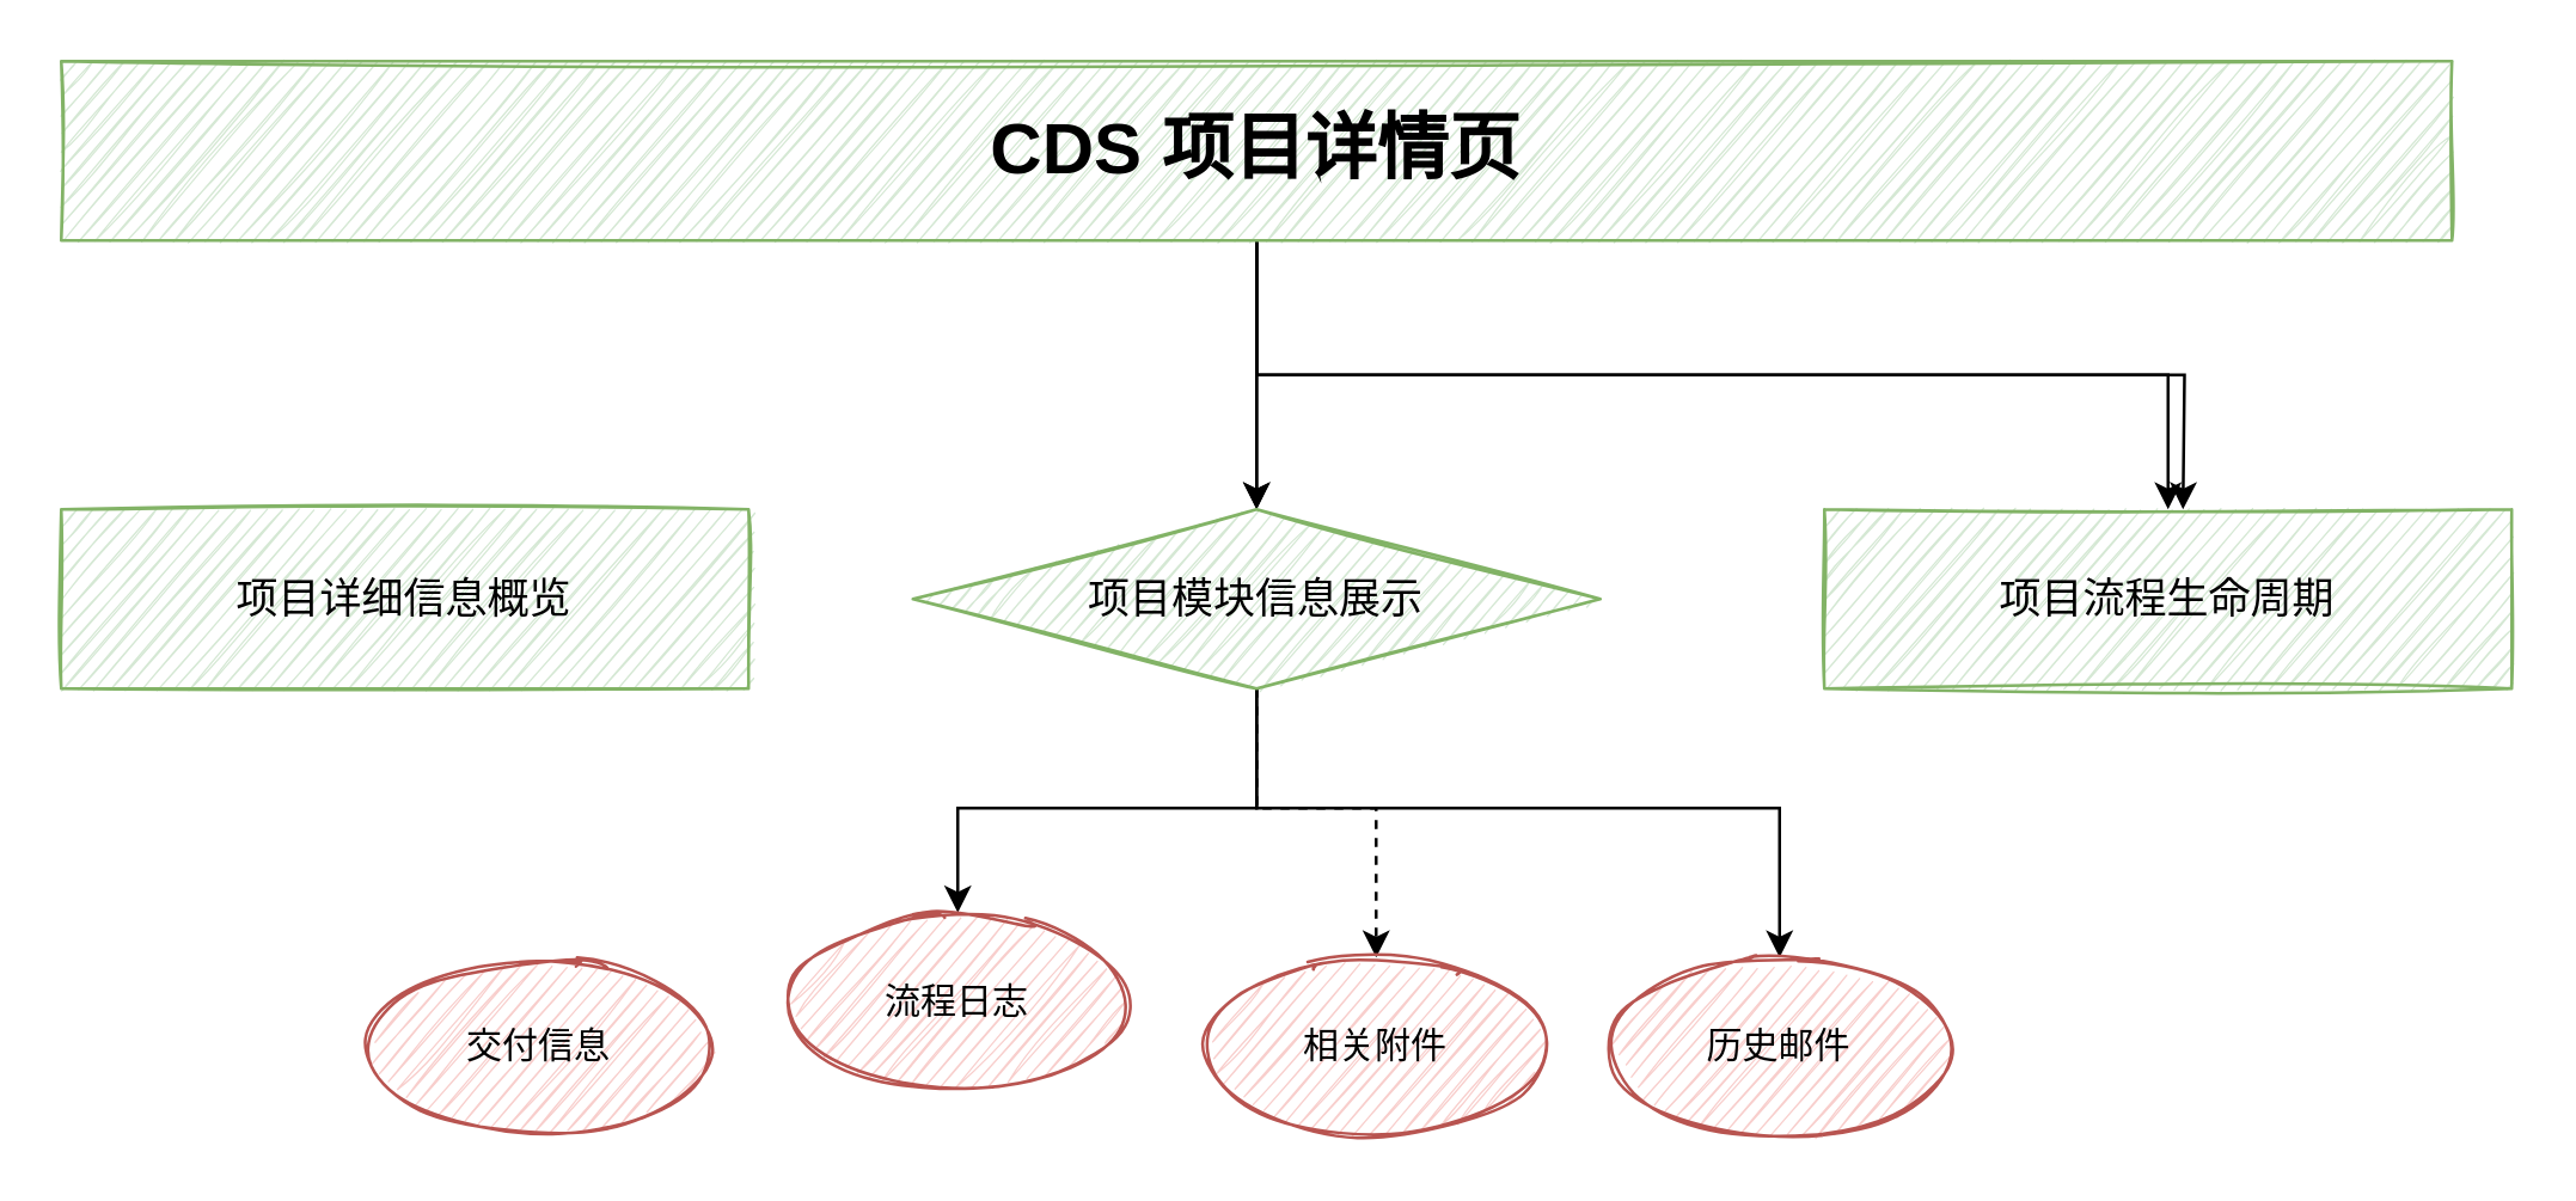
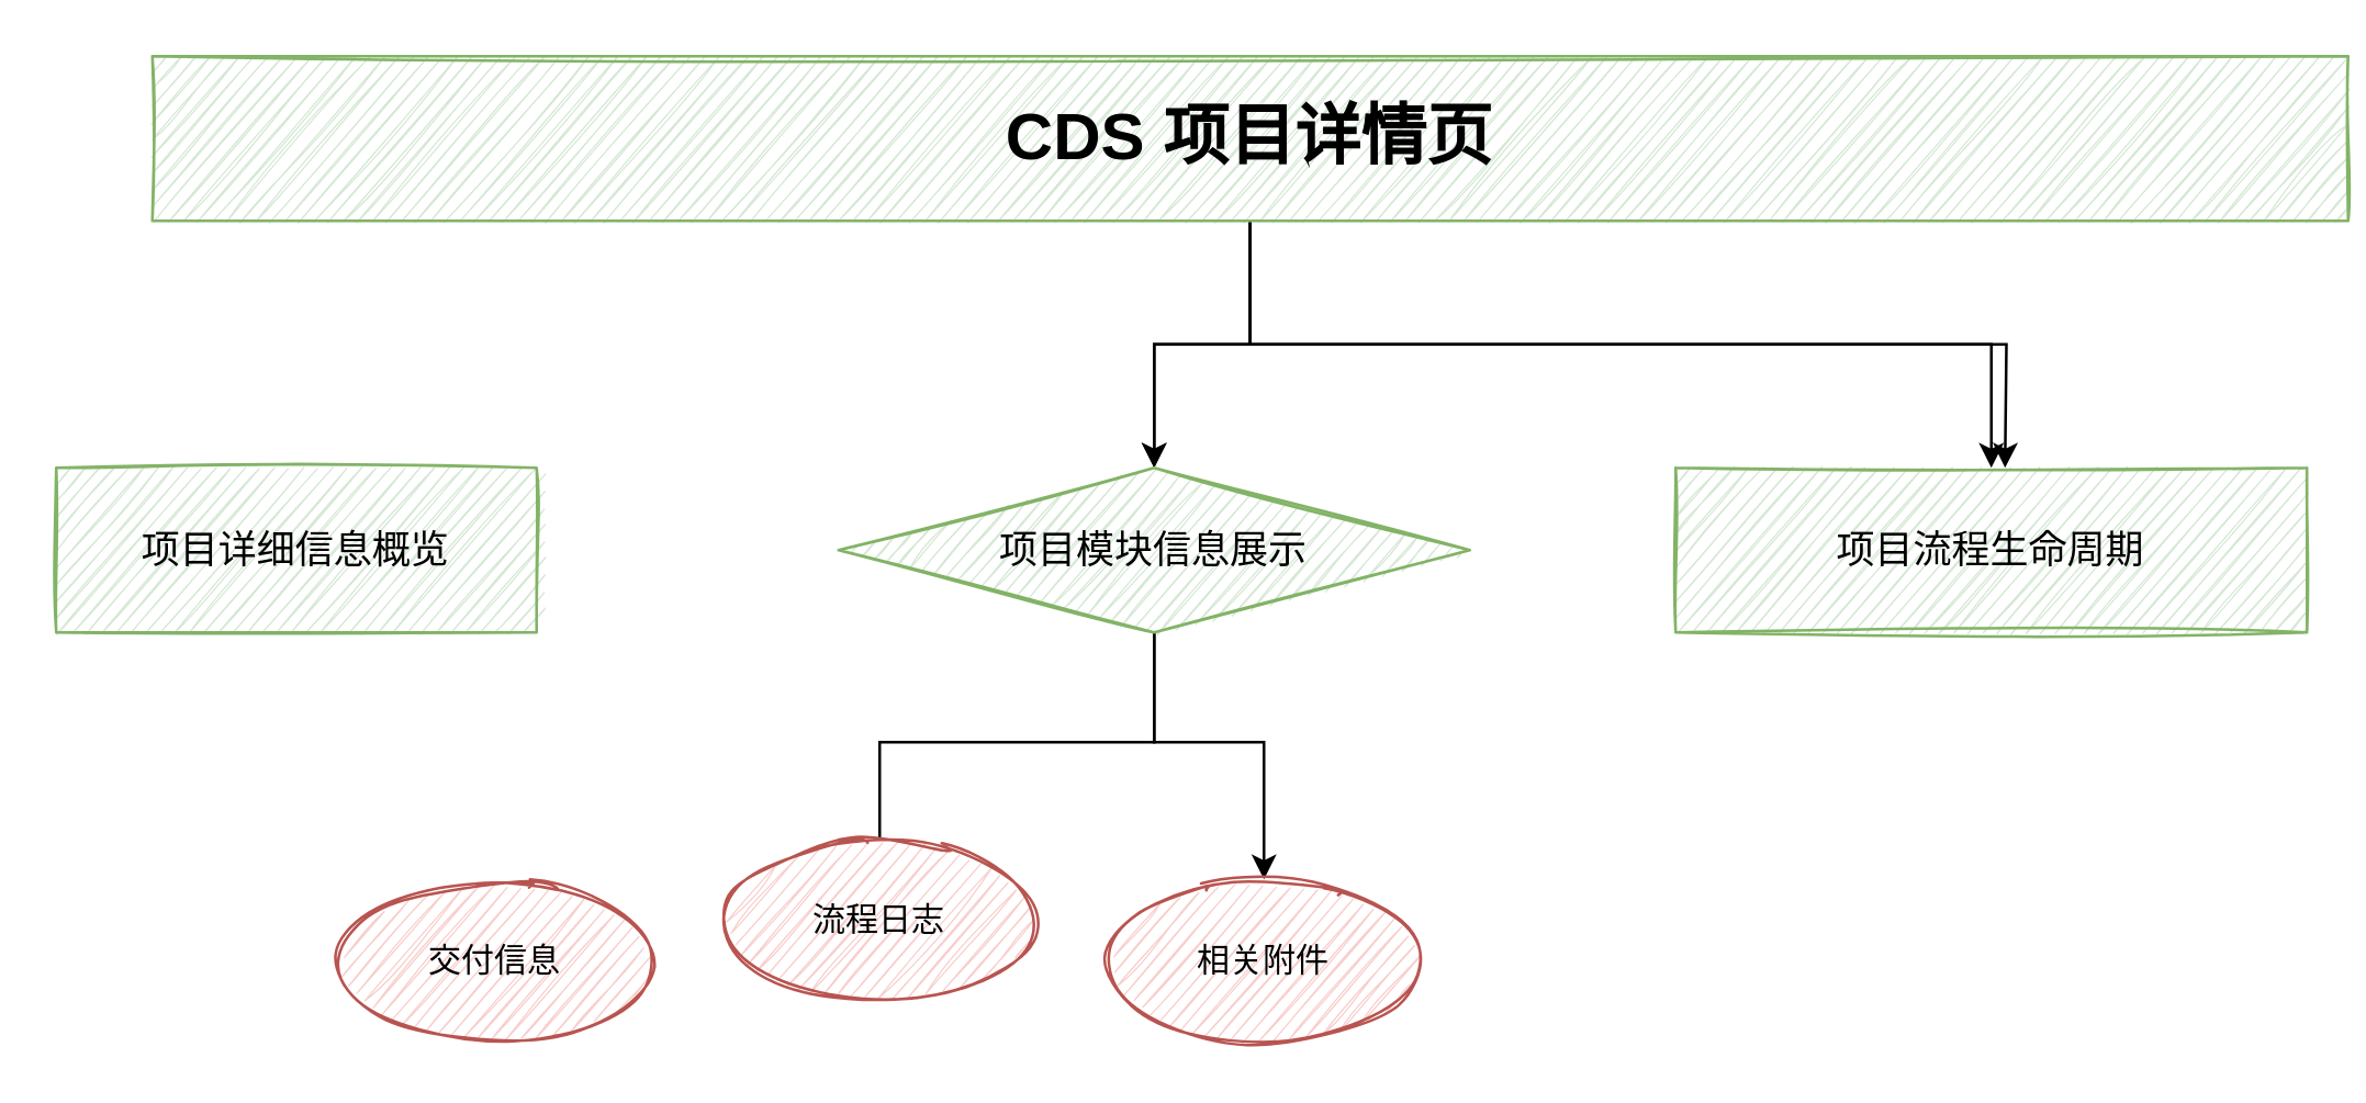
- <mxCell id="6" value="&lt;font style=&quot;font-size: 24px;&quot;&gt;&lt;b&gt;CDS 项目详情页&lt;/b&gt;&lt;/font&gt;" style="rounded=0;whiteSpace=wrap;html=1;fillColor=#d5e8d4;strokeColor=#82b366;sketch=1;glass=0;shadow=0;" vertex="1" parent="1"><mxGeometry x="20" y="20" width="800" height="60" as="geometry" /></mxCell>
+ <mxCell id="6" value="&lt;font style=&quot;font-size: 24px;&quot;&gt;&lt;b&gt;CDS 项目详情页&lt;/b&gt;&lt;/font&gt;" style="rounded=0;whiteSpace=wrap;html=1;fillColor=#d5e8d4;strokeColor=#82b366;sketch=1;glass=0;shadow=0;" vertex="1" parent="1"><mxGeometry x="55" y="20" width="800" height="60" as="geometry" /></mxCell>
- <mxCell id="7" value="&lt;font style=&quot;font-size: 14px;&quot;&gt;项目详细信息概览&lt;/font&gt;" style="whiteSpace=wrap;html=1;fillColor=#d5e8d4;strokeColor=#82b366;rounded=0;sketch=1;glass=0;shadow=0;" vertex="1" parent="1"><mxGeometry x="20" y="170" width="230" height="60" as="geometry" /></mxCell>
+ <mxCell id="7" value="&lt;font style=&quot;font-size: 14px;&quot;&gt;项目详细信息概览&lt;/font&gt;" style="whiteSpace=wrap;html=1;fillColor=#d5e8d4;strokeColor=#82b366;rounded=0;sketch=1;glass=0;shadow=0;" vertex="1" parent="1"><mxGeometry x="20" y="170" width="175" height="60" as="geometry" /></mxCell>
- <mxCell id="10" value="" style="edgeStyle=orthogonalEdgeStyle;rounded=0;orthogonalLoop=1;jettySize=auto;html=1;fontSize=14;" edge="1" parent="1" source="11" target="16"><mxGeometry relative="1" as="geometry"><Array as="points"><mxPoint x="420" y="270" /><mxPoint x="595" y="270" /></Array></mxGeometry></mxCell>
- <mxCell id="9" value="" style="edgeStyle=orthogonalEdgeStyle;rounded=0;orthogonalLoop=1;jettySize=auto;html=1;fontSize=14;dashed=1;" edge="1" parent="1" source="11" target="15"><mxGeometry relative="1" as="geometry"><Array as="points"><mxPoint x="420" y="270" /><mxPoint x="460" y="270" /></Array></mxGeometry></mxCell>
+ <mxCell id="9" value="" style="edgeStyle=orthogonalEdgeStyle;rounded=0;orthogonalLoop=1;jettySize=auto;html=1;fontSize=14;" edge="1" parent="1" source="11" target="15"><mxGeometry relative="1" as="geometry"><Array as="points"><mxPoint x="420" y="270" /><mxPoint x="460" y="270" /></Array></mxGeometry></mxCell>
- <mxCell id="8" value="" style="edgeStyle=orthogonalEdgeStyle;rounded=0;orthogonalLoop=1;jettySize=auto;html=1;fontSize=14;" edge="1" parent="1" source="11" target="14"><mxGeometry relative="1" as="geometry"><Array as="points"><mxPoint x="420" y="270" /><mxPoint x="320" y="270" /></Array></mxGeometry></mxCell>
+ <mxCell id="8" value="" style="edgeStyle=orthogonalEdgeStyle;rounded=0;orthogonalLoop=1;jettySize=auto;html=1;fontSize=14;endArrow=none;" edge="1" parent="1" source="11" target="14"><mxGeometry relative="1" as="geometry"><Array as="points"><mxPoint x="420" y="270" /><mxPoint x="320" y="270" /></Array></mxGeometry></mxCell>
- <mxCell id="16" value="历史邮件" style="ellipse;whiteSpace=wrap;html=1;fillColor=#f8cecc;strokeColor=#b85450;rounded=0;sketch=1;glass=0;shadow=0;" vertex="1" parent="1"><mxGeometry x="535" y="320" width="120" height="60" as="geometry" /></mxCell>
